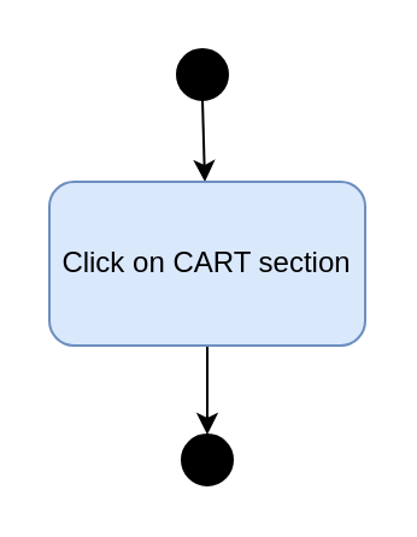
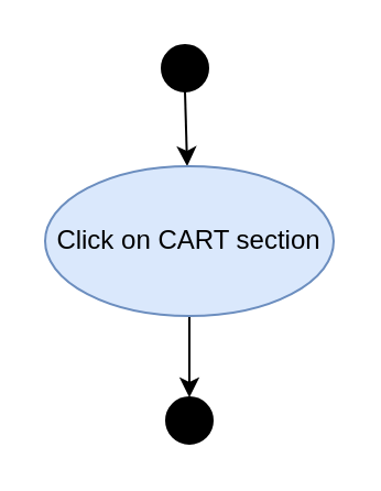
- <mxCell id="5" value="Click on CART section" style="rounded=1;whiteSpace=wrap;html=1;fillColor=#dae8fc;strokeColor=#6c8ebf;" vertex="1" parent="1"><mxGeometry x="20" y="75" width="131" height="68" as="geometry" /></mxCell>
+ <mxCell id="5" value="Click on CART section" style="ellipse;whiteSpace=wrap;html=1;fillColor=#dae8fc;strokeColor=#6c8ebf;" vertex="1" parent="1"><mxGeometry x="20" y="75" width="131" height="68" as="geometry" /></mxCell>
